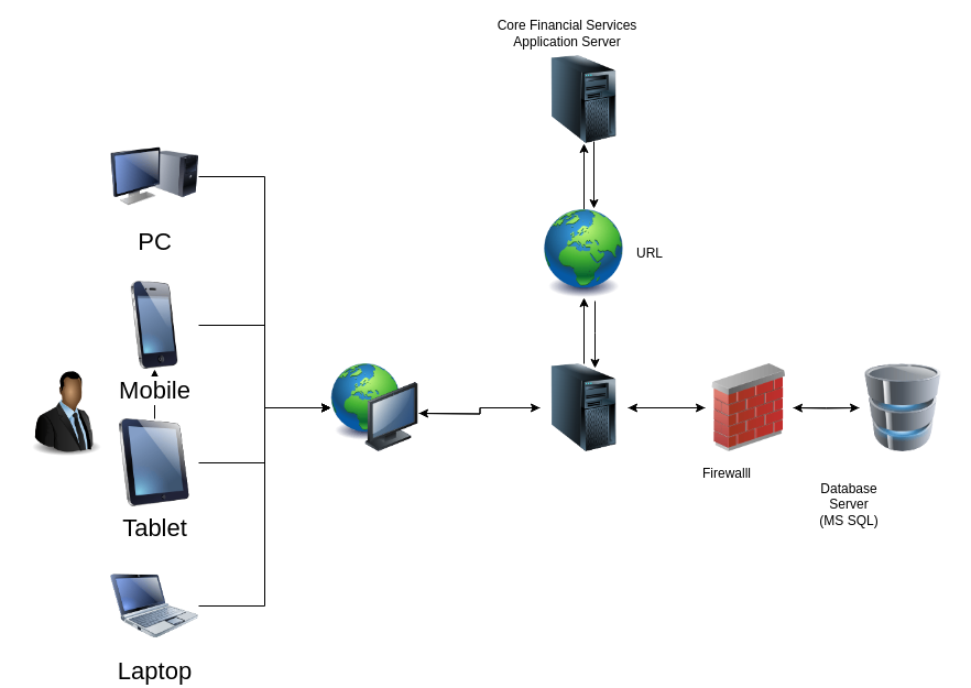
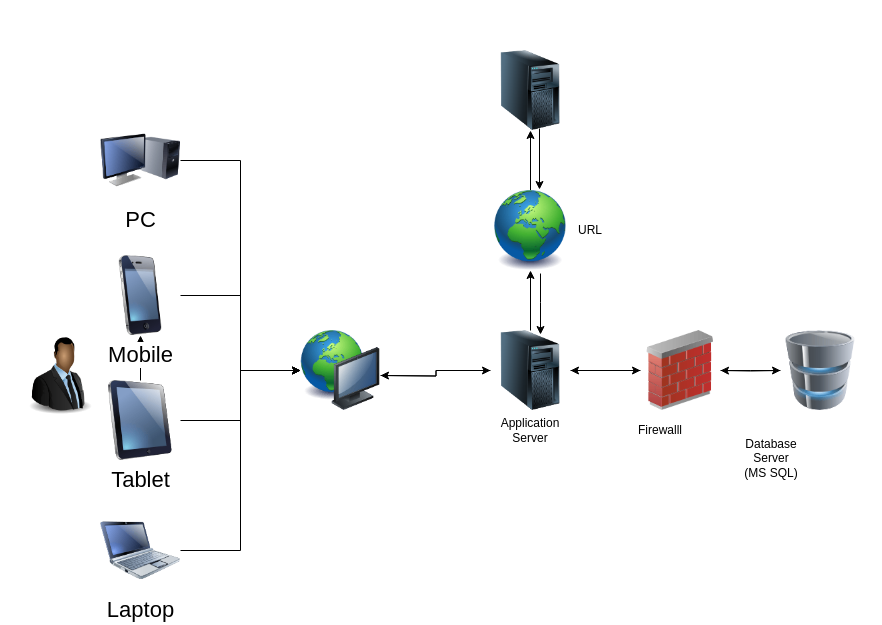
- <mxCell id="32" value="Core Financial Services Application Server" style="text;html=1;strokeColor=none;fillColor=none;align=center;verticalAlign=middle;whiteSpace=wrap;rounded=0;" vertex="1" parent="1"><mxGeometry x="450" y="20" width="130" height="20" as="geometry" /></mxCell>
+ <mxCell id="18" value="Application Server" style="text;html=1;strokeColor=none;fillColor=none;align=center;verticalAlign=middle;whiteSpace=wrap;rounded=0;" vertex="1" parent="1"><mxGeometry x="510" y="420" width="40" height="20" as="geometry" /></mxCell>
